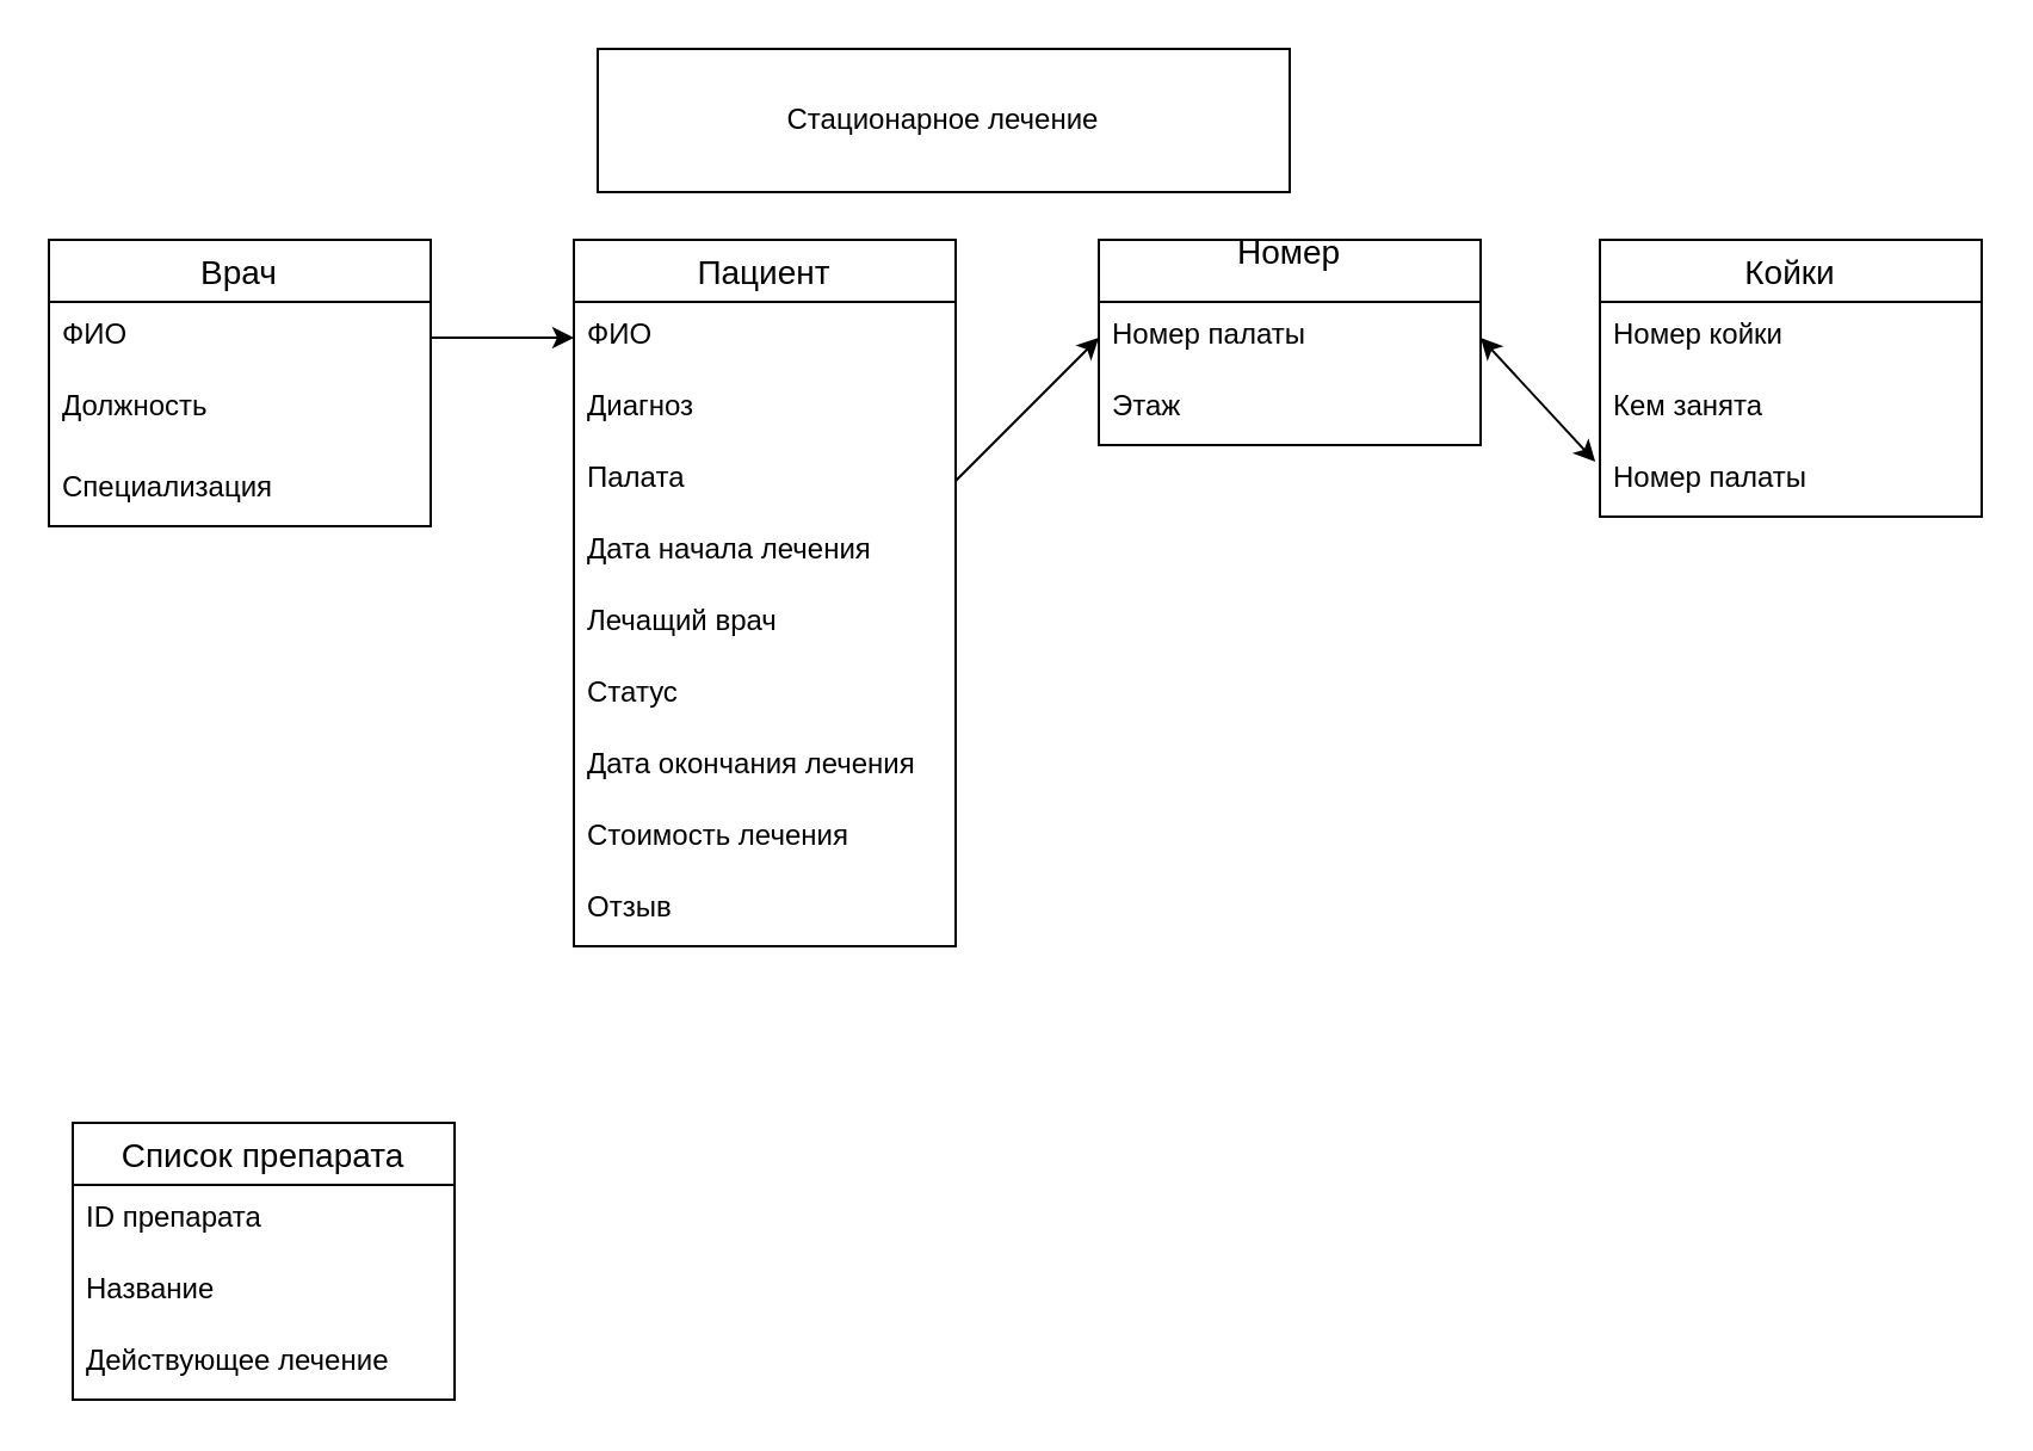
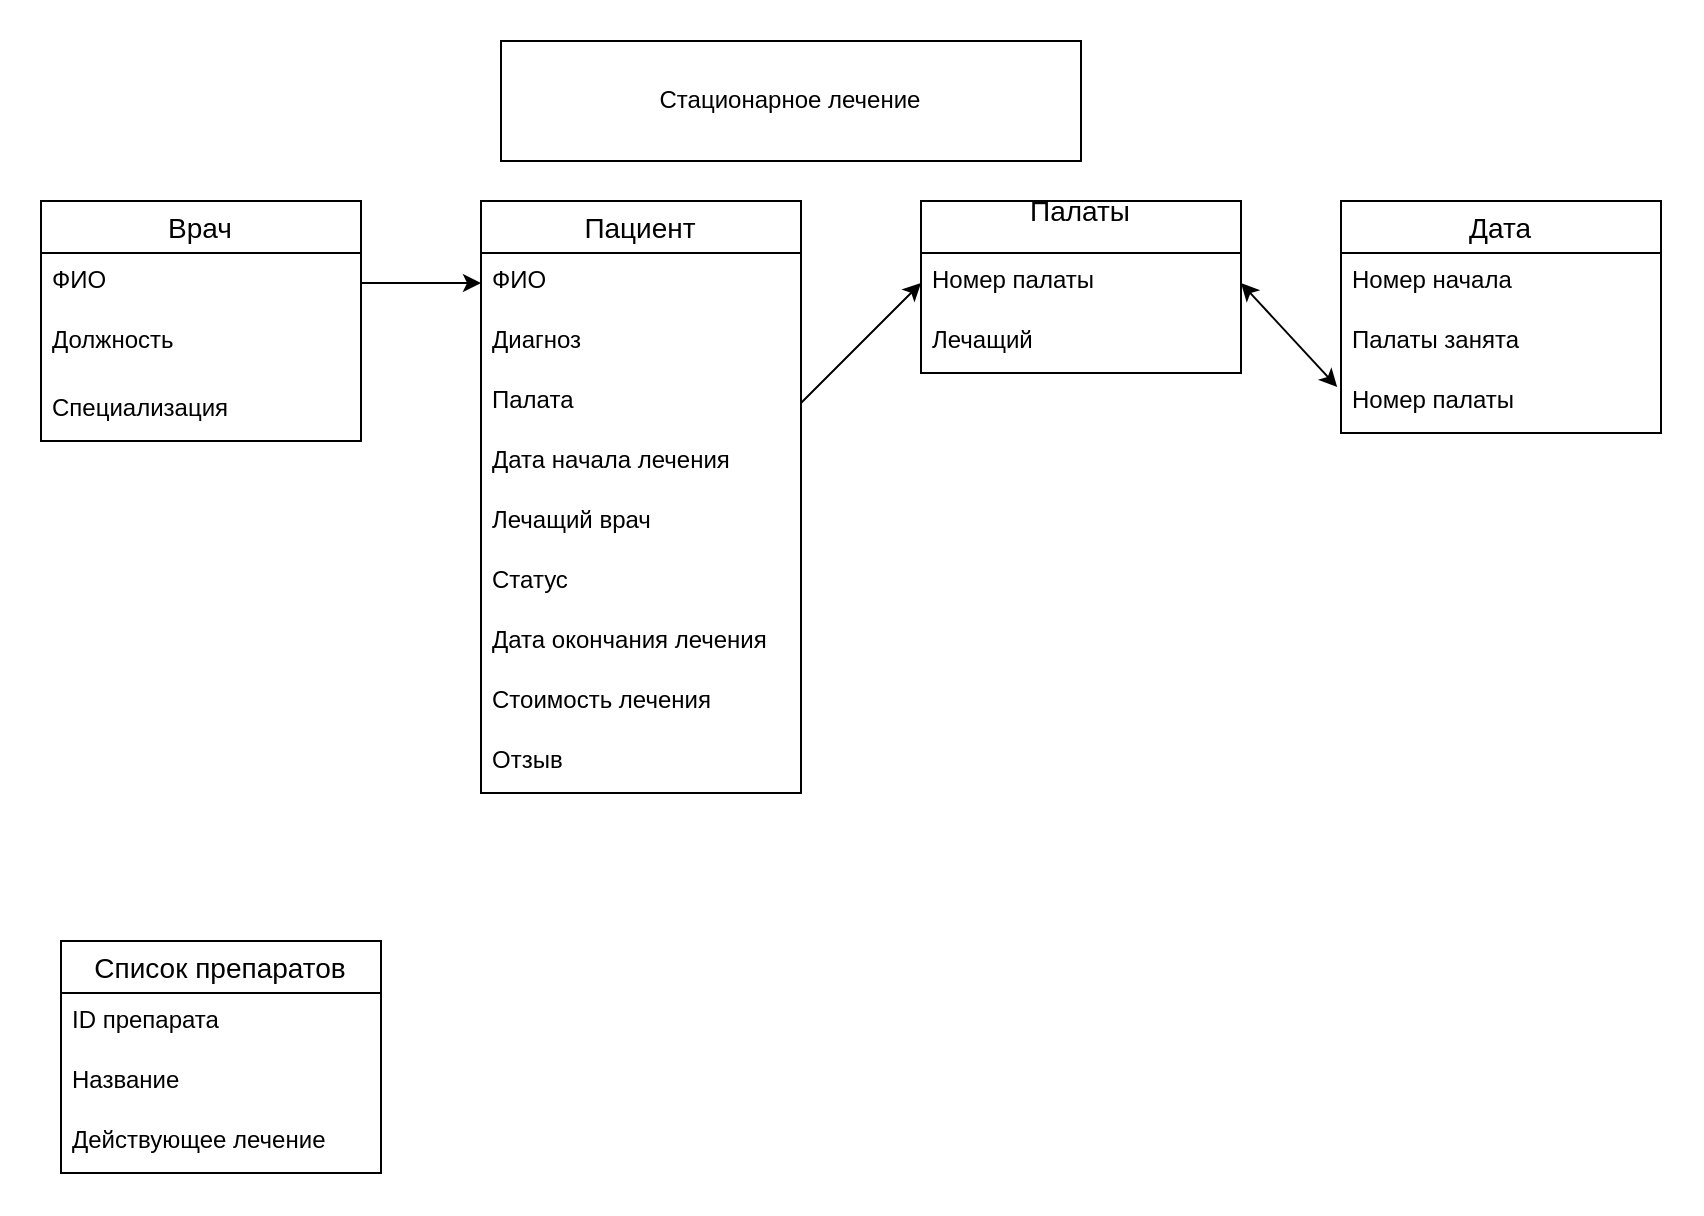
- <mxCell id="18" value="Номер&#10;" style="swimlane;fontStyle=0;childLayout=stackLayout;horizontal=1;startSize=26;horizontalStack=0;resizeParent=1;resizeParentMax=0;resizeLast=0;collapsible=1;marginBottom=0;align=center;fontSize=14;" vertex="1" parent="1"><mxGeometry x="460" y="100" width="160" height="86" as="geometry" /></mxCell>
+ <mxCell id="18" value="Палаты&#10;" style="swimlane;fontStyle=0;childLayout=stackLayout;horizontal=1;startSize=26;horizontalStack=0;resizeParent=1;resizeParentMax=0;resizeLast=0;collapsible=1;marginBottom=0;align=center;fontSize=14;" vertex="1" parent="1"><mxGeometry x="460" y="100" width="160" height="86" as="geometry" /></mxCell>
- <mxCell id="21" value="Койки" style="swimlane;fontStyle=0;childLayout=stackLayout;horizontal=1;startSize=26;horizontalStack=0;resizeParent=1;resizeParentMax=0;resizeLast=0;collapsible=1;marginBottom=0;align=center;fontSize=14;" vertex="1" parent="1"><mxGeometry x="670" y="100" width="160" height="116" as="geometry" /></mxCell>
+ <mxCell id="21" value="Дата" style="swimlane;fontStyle=0;childLayout=stackLayout;horizontal=1;startSize=26;horizontalStack=0;resizeParent=1;resizeParentMax=0;resizeLast=0;collapsible=1;marginBottom=0;align=center;fontSize=14;" vertex="1" parent="1"><mxGeometry x="670" y="100" width="160" height="116" as="geometry" /></mxCell>
- <mxCell id="22" value="Номер койки" style="text;strokeColor=none;fillColor=none;spacingLeft=4;spacingRight=4;overflow=hidden;rotatable=0;points=[[0,0.5],[1,0.5]];portConstraint=eastwest;fontSize=12;" vertex="1" parent="21"><mxGeometry y="26" width="160" height="30" as="geometry" /></mxCell>
+ <mxCell id="22" value="Номер начала" style="text;strokeColor=none;fillColor=none;spacingLeft=4;spacingRight=4;overflow=hidden;rotatable=0;points=[[0,0.5],[1,0.5]];portConstraint=eastwest;fontSize=12;" vertex="1" parent="21"><mxGeometry y="26" width="160" height="30" as="geometry" /></mxCell>
- <mxCell id="20" value="Этаж" style="text;strokeColor=none;fillColor=none;spacingLeft=4;spacingRight=4;overflow=hidden;rotatable=0;points=[[0,0.5],[1,0.5]];portConstraint=eastwest;fontSize=12;" vertex="1" parent="18"><mxGeometry y="56" width="160" height="30" as="geometry" /></mxCell>
+ <mxCell id="20" value="Лечащий" style="text;strokeColor=none;fillColor=none;spacingLeft=4;spacingRight=4;overflow=hidden;rotatable=0;points=[[0,0.5],[1,0.5]];portConstraint=eastwest;fontSize=12;" vertex="1" parent="18"><mxGeometry y="56" width="160" height="30" as="geometry" /></mxCell>
- <mxCell id="23" value="Кем занята" style="text;strokeColor=none;fillColor=none;spacingLeft=4;spacingRight=4;overflow=hidden;rotatable=0;points=[[0,0.5],[1,0.5]];portConstraint=eastwest;fontSize=12;" vertex="1" parent="21"><mxGeometry y="56" width="160" height="30" as="geometry" /></mxCell>
+ <mxCell id="23" value="Палаты занята" style="text;strokeColor=none;fillColor=none;spacingLeft=4;spacingRight=4;overflow=hidden;rotatable=0;points=[[0,0.5],[1,0.5]];portConstraint=eastwest;fontSize=12;" vertex="1" parent="21"><mxGeometry y="56" width="160" height="30" as="geometry" /></mxCell>
- <mxCell id="26" value="Список препарата" style="swimlane;fontStyle=0;childLayout=stackLayout;horizontal=1;startSize=26;horizontalStack=0;resizeParent=1;resizeParentMax=0;resizeLast=0;collapsible=1;marginBottom=0;align=center;fontSize=14;" vertex="1" parent="1"><mxGeometry x="30" y="470" width="160" height="116" as="geometry" /></mxCell>
+ <mxCell id="26" value="Список препаратов" style="swimlane;fontStyle=0;childLayout=stackLayout;horizontal=1;startSize=26;horizontalStack=0;resizeParent=1;resizeParentMax=0;resizeLast=0;collapsible=1;marginBottom=0;align=center;fontSize=14;" vertex="1" parent="1"><mxGeometry x="30" y="470" width="160" height="116" as="geometry" /></mxCell>
